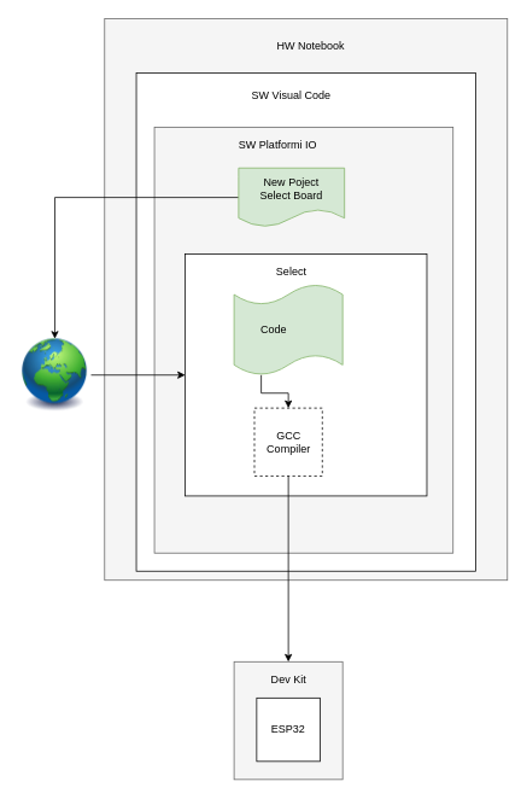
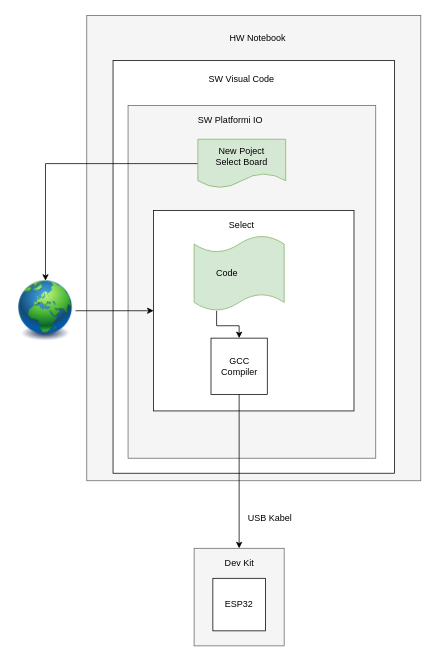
- <mxCell id="17" value="GCC Compiler" style="whiteSpace=wrap;html=1;aspect=fixed;dashed=1;" vertex="1" parent="1"><mxGeometry x="280.5" y="450" width="75" height="75" as="geometry" /></mxCell>
+ <mxCell id="17" value="GCC Compiler" style="whiteSpace=wrap;html=1;aspect=fixed;" vertex="1" parent="1"><mxGeometry x="280.5" y="450" width="75" height="75" as="geometry" /></mxCell>
+ <mxCell id="7" value="USB Kabel" style="text;html=1;resizable=0;points=[];autosize=1;align=left;verticalAlign=top;spacingTop=-4;" vertex="1" parent="1"><mxGeometry x="328" y="680" width="70" height="20" as="geometry" /></mxCell>
